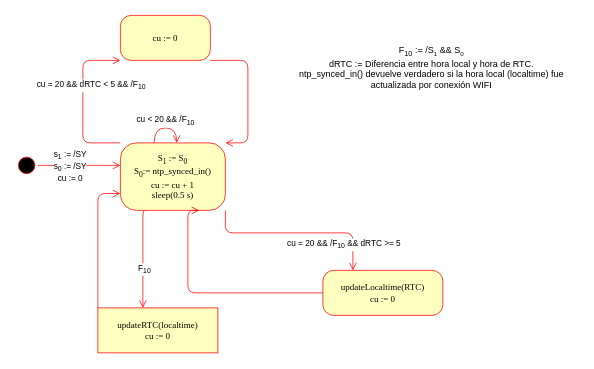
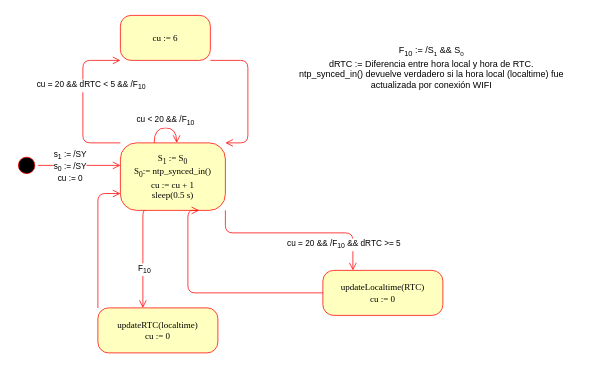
- <mxCell id="9" value="cu := 0" style="rounded=1;whiteSpace=wrap;html=1;arcSize=24;fillColor=#ffffc0;strokeColor=#ff0000;shadow=0;comic=0;labelBackgroundColor=none;fontFamily=Verdana;fontSize=12;fontColor=#000000;align=center;" parent="1" vertex="1"><mxGeometry x="160" y="20" width="120" height="60" as="geometry" /></mxCell>
+ <mxCell id="9" value="cu := 6" style="rounded=1;whiteSpace=wrap;html=1;arcSize=24;fillColor=#ffffc0;strokeColor=#ff0000;shadow=0;comic=0;labelBackgroundColor=none;fontFamily=Verdana;fontSize=12;fontColor=#000000;align=center;" parent="1" vertex="1"><mxGeometry x="160" y="20" width="120" height="60" as="geometry" /></mxCell>
- <mxCell id="8" value="updateRTC(localtime)&lt;div&gt;cu := 0&lt;/div&gt;" style="whiteSpace=wrap;html=1;arcSize=24;fillColor=#ffffc0;strokeColor=#ff0000;shadow=0;comic=0;labelBackgroundColor=none;fontFamily=Verdana;fontSize=12;fontColor=#000000;align=center;rounded=0;" parent="1" vertex="1"><mxGeometry x="130" y="410" width="160" height="60" as="geometry" /></mxCell>
+ <mxCell id="8" value="updateRTC(localtime)&lt;div&gt;cu := 0&lt;/div&gt;" style="rounded=1;whiteSpace=wrap;html=1;arcSize=24;fillColor=#ffffc0;strokeColor=#ff0000;shadow=0;comic=0;labelBackgroundColor=none;fontFamily=Verdana;fontSize=12;fontColor=#000000;align=center;" parent="1" vertex="1"><mxGeometry x="130" y="410" width="160" height="60" as="geometry" /></mxCell>
